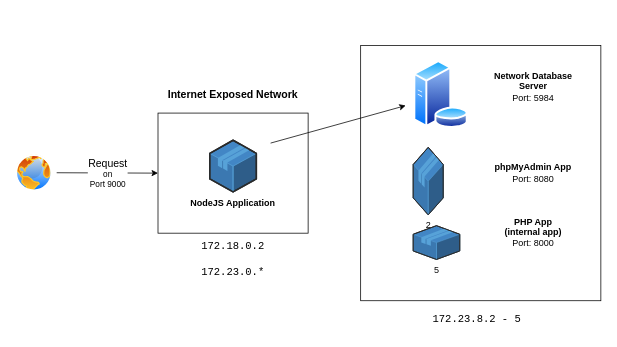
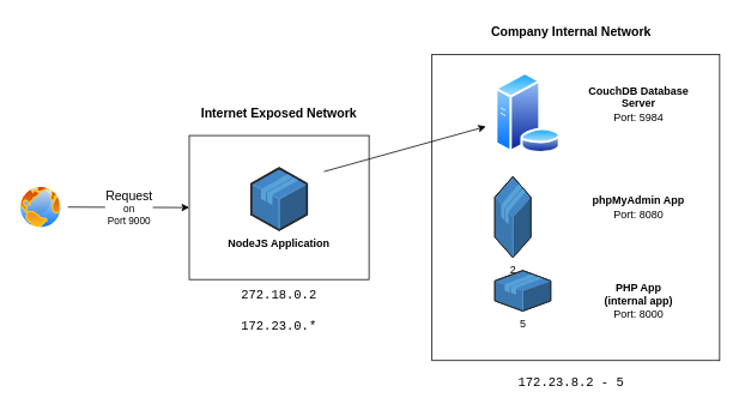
+ <mxCell id="9" value="&lt;div&gt;&lt;h3&gt;Company Internal Network&lt;/h3&gt;&lt;/div&gt;" style="text;html=1;strokeColor=none;fillColor=none;align=center;verticalAlign=middle;whiteSpace=wrap;rounded=0;" parent="1" vertex="1"><mxGeometry x="540" y="20" width="190" height="30" as="geometry" /></mxCell>
- <mxCell id="16" value="&lt;b&gt;Network Database Server&lt;/b&gt;&lt;br&gt;Port: 5984" style="text;html=1;strokeColor=none;fillColor=none;align=center;verticalAlign=middle;whiteSpace=wrap;rounded=0;" parent="1" vertex="1"><mxGeometry x="640" y="100" width="140" height="30" as="geometry" /></mxCell>
+ <mxCell id="16" value="&lt;b&gt;CouchDB Database Server&lt;/b&gt;&lt;br&gt;Port: 5984" style="text;html=1;strokeColor=none;fillColor=none;align=center;verticalAlign=middle;whiteSpace=wrap;rounded=0;" parent="1" vertex="1"><mxGeometry x="640" y="100" width="140" height="30" as="geometry" /></mxCell>
- <mxCell id="18" value="&lt;b&gt;PHP App&lt;br&gt;&lt;/b&gt;&lt;div&gt;&lt;b&gt;(internal app)&lt;br&gt;&lt;/b&gt;Port: 8000&lt;b&gt;&lt;br&gt;&lt;/b&gt;&lt;/div&gt;" style="text;html=1;strokeColor=none;fillColor=none;align=center;verticalAlign=middle;whiteSpace=wrap;rounded=0;" parent="1" vertex="1"><mxGeometry x="640" y="294.4" width="140" height="30" as="geometry" /></mxCell>
+ <mxCell id="18" value="&lt;b&gt;PHP App&lt;br&gt;&lt;/b&gt;&lt;div&gt;&lt;b&gt;(internal app)&lt;br&gt;&lt;/b&gt;Port: 8000&lt;b&gt;&lt;br&gt;&lt;/b&gt;&lt;/div&gt;" style="text;html=1;strokeColor=none;fillColor=none;align=center;verticalAlign=middle;whiteSpace=wrap;rounded=0;" parent="1" vertex="1"><mxGeometry x="640" y="319.4" width="140" height="30" as="geometry" /></mxCell>
- <mxCell id="19" value="&lt;font style=&quot;font-size: 14px;&quot; face=&quot;Courier New&quot;&gt;172.18.0.2&lt;/font&gt;&lt;font style=&quot;font-size: 14px;&quot; face=&quot;Courier New&quot;&gt;&lt;br&gt;&lt;br&gt;172.23.0.*&lt;/font&gt;" style="text;html=1;strokeColor=none;fillColor=none;align=center;verticalAlign=middle;whiteSpace=wrap;rounded=0;" parent="1" vertex="1"><mxGeometry x="230" y="330" width="160" height="30" as="geometry" /></mxCell>
+ <mxCell id="19" value="&lt;font style=&quot;font-size: 14px;&quot; face=&quot;Courier New&quot;&gt;272.18.0.2&lt;/font&gt;&lt;font style=&quot;font-size: 14px;&quot; face=&quot;Courier New&quot;&gt;&lt;br&gt;&lt;br&gt;172.23.0.*&lt;/font&gt;" style="text;html=1;strokeColor=none;fillColor=none;align=center;verticalAlign=middle;whiteSpace=wrap;rounded=0;" parent="1" vertex="1"><mxGeometry x="230" y="330" width="160" height="30" as="geometry" /></mxCell>
